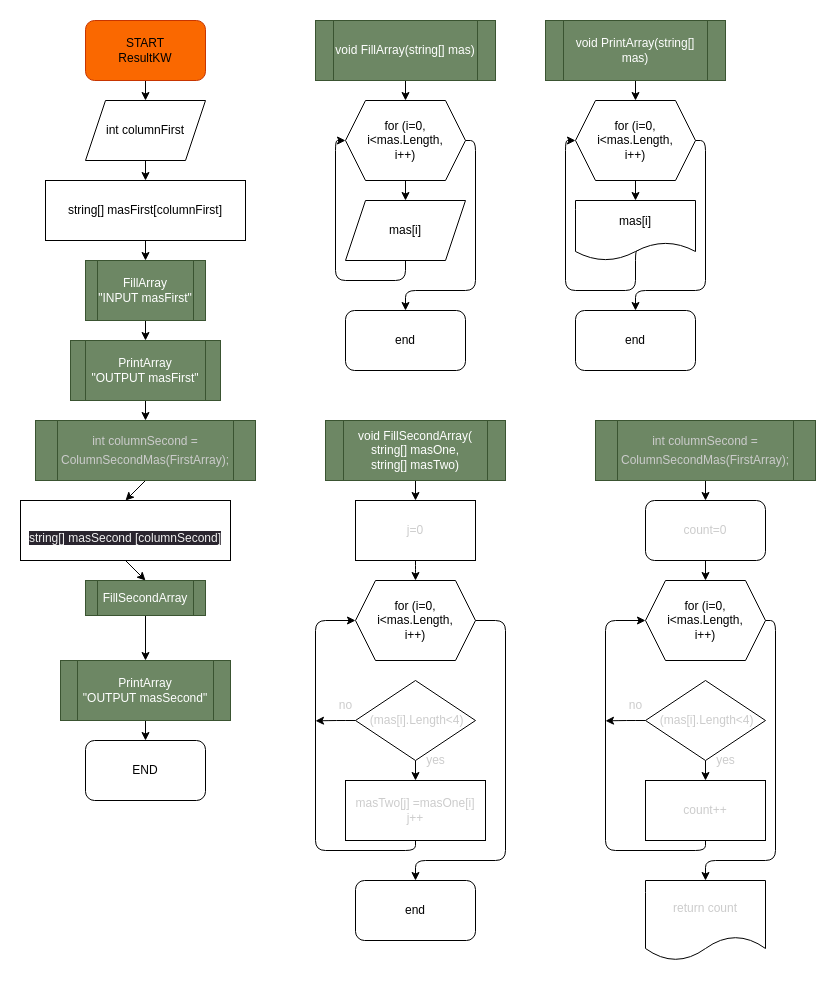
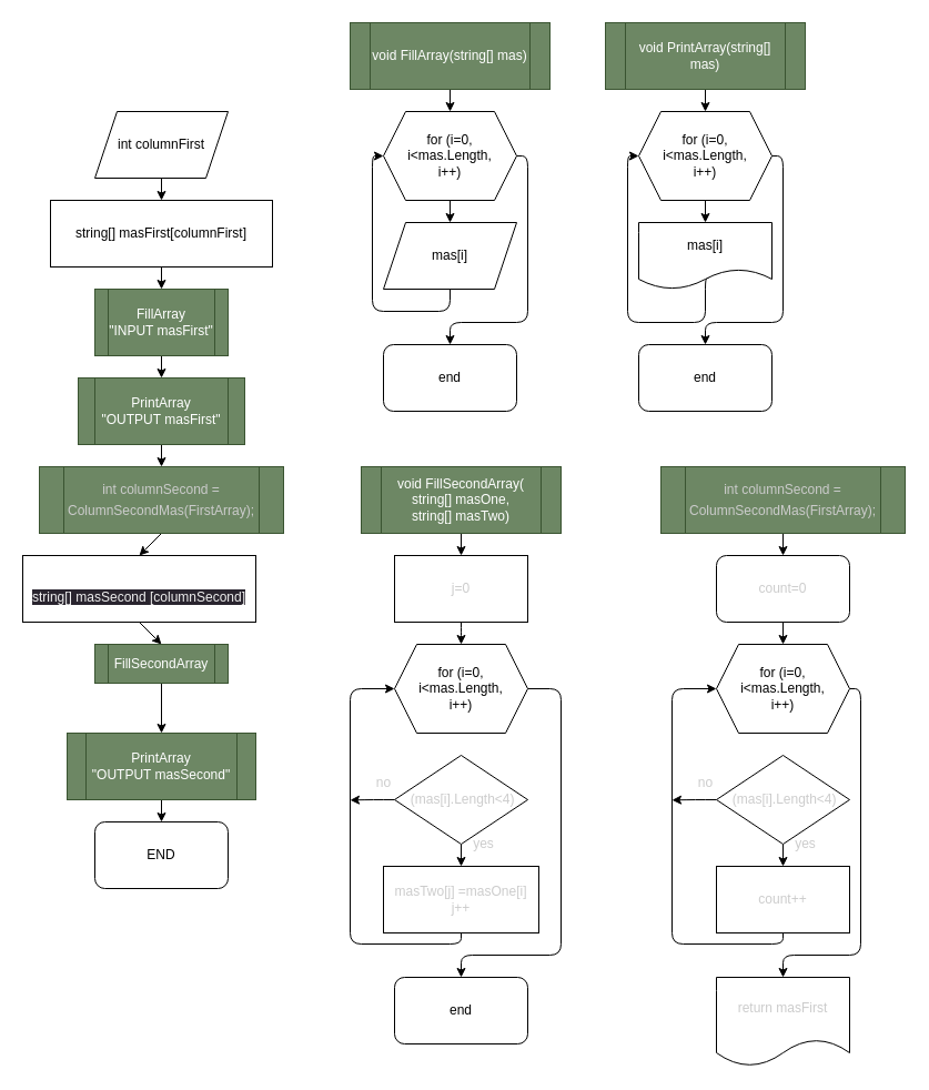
- <mxCell id="3" value="START&lt;br&gt;ResultKW" style="rounded=1;whiteSpace=wrap;html=1;fillColor=#fa6800;fontColor=#000000;strokeColor=#C73500;" parent="1" vertex="1"><mxGeometry x="85" y="20" width="120" height="60" as="geometry" /></mxCell>
- <mxCell id="2" style="edgeStyle=none;html=1;exitX=0.5;exitY=1;exitDx=0;exitDy=0;" parent="1" source="3" target="5" edge="1"><mxGeometry relative="1" as="geometry" /></mxCell>
- <mxCell id="53" value="return count" style="shape=document;whiteSpace=wrap;html=1;boundedLbl=1;labelBackgroundColor=none;fontFamily=Helvetica;fontSize=12;fontColor=#CCCCCC;" vertex="1" parent="1"><mxGeometry x="645" y="880" width="120" height="80" as="geometry" /></mxCell>
+ <mxCell id="53" value="return masFirst" style="shape=document;whiteSpace=wrap;html=1;boundedLbl=1;labelBackgroundColor=none;fontFamily=Helvetica;fontSize=12;fontColor=#CCCCCC;" vertex="1" parent="1"><mxGeometry x="645" y="880" width="120" height="80" as="geometry" /></mxCell>
